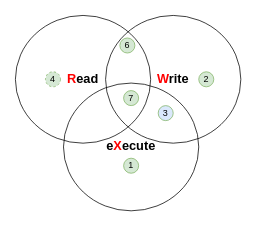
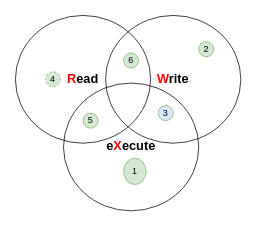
- <mxCell id="10" value="6" style="ellipse;whiteSpace=wrap;html=1;fontSize=12;fillColor=#d5e8d4;strokeColor=#82b366;" vertex="1" parent="1"><mxGeometry x="159" y="50" width="20" height="20" as="geometry" /></mxCell>
+ <mxCell id="10" value="6" style="ellipse;whiteSpace=wrap;html=1;fontSize=12;fillColor=#d5e8d4;strokeColor=#82b366;" vertex="1" parent="1"><mxGeometry x="164" y="70" width="20" height="20" as="geometry" /></mxCell>
- <mxCell id="6" value="2" style="ellipse;whiteSpace=wrap;html=1;fontSize=12;fillColor=#d5e8d4;strokeColor=#82b366;" vertex="1" parent="1"><mxGeometry x="264" y="95" width="20" height="20" as="geometry" /></mxCell>
+ <mxCell id="6" value="2" style="ellipse;whiteSpace=wrap;html=1;fontSize=12;fillColor=#d5e8d4;strokeColor=#82b366;" vertex="1" parent="1"><mxGeometry x="264" y="55" width="20" height="20" as="geometry" /></mxCell>
- <mxCell id="11" value="7" style="ellipse;whiteSpace=wrap;html=1;fontSize=12;fillColor=#d5e8d4;strokeColor=#82b366;" vertex="1" parent="1"><mxGeometry x="164" y="120" width="20" height="20" as="geometry" /></mxCell>
+ <mxCell id="9" value="5" style="ellipse;whiteSpace=wrap;html=1;fontSize=12;fillColor=#d5e8d4;strokeColor=#82b366;" vertex="1" parent="1"><mxGeometry x="110" y="150" width="20" height="20" as="geometry" /></mxCell>
- <mxCell id="5" value="1" style="ellipse;whiteSpace=wrap;html=1;fontSize=12;fillColor=#d5e8d4;strokeColor=#82b366;" vertex="1" parent="1"><mxGeometry x="164" y="210" width="20" height="20" as="geometry" /></mxCell>
+ <mxCell id="5" value="1" style="ellipse;whiteSpace=wrap;html=1;fontSize=12;fillColor=#d5e8d4;strokeColor=#82b366;" vertex="1" parent="1"><mxGeometry x="164" y="210" width="30" height="35" as="geometry" /></mxCell>
